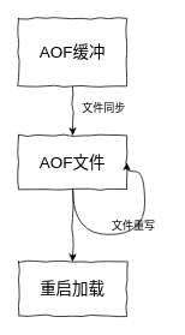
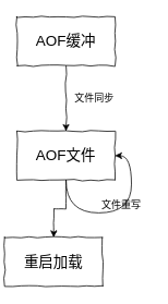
- <mxCell id="3" value="&lt;span style=&quot;font-size: 18px&quot;&gt;AOF缓冲&lt;/span&gt;" style="rounded=0;whiteSpace=wrap;html=1;comic=1;" vertex="1" parent="1"><mxGeometry x="20" y="20" width="120" height="75" as="geometry" /></mxCell>
+ <mxCell id="3" value="&lt;span style=&quot;font-size: 18px&quot;&gt;AOF缓冲&lt;/span&gt;" style="rounded=0;whiteSpace=wrap;html=1;comic=1;" vertex="1" parent="1"><mxGeometry x="20" y="20" width="120" height="60" as="geometry" /></mxCell>
- <mxCell id="5" value="&lt;span style=&quot;font-size: 18px&quot;&gt;AOF文件&lt;/span&gt;" style="rounded=0;whiteSpace=wrap;html=1;comic=1;" vertex="1" parent="1"><mxGeometry x="20" y="150" width="120" height="60" as="geometry" /></mxCell>
+ <mxCell id="5" value="&lt;span style=&quot;font-size: 18px&quot;&gt;AOF文件&lt;/span&gt;" style="rounded=0;whiteSpace=wrap;html=1;comic=1;" vertex="1" parent="1"><mxGeometry x="20" y="160" width="120" height="60" as="geometry" /></mxCell>
- <mxCell id="6" value="&lt;span style=&quot;font-size: 18px&quot;&gt;重启加载&lt;/span&gt;" style="rounded=0;whiteSpace=wrap;html=1;comic=1;" vertex="1" parent="1"><mxGeometry x="20" y="290" width="120" height="60" as="geometry" /></mxCell>
+ <mxCell id="6" value="&lt;span style=&quot;font-size: 18px&quot;&gt;重启加载&lt;/span&gt;" style="rounded=0;whiteSpace=wrap;html=1;comic=1;" vertex="1" parent="1"><mxGeometry x="5" y="290" width="120" height="60" as="geometry" /></mxCell>
